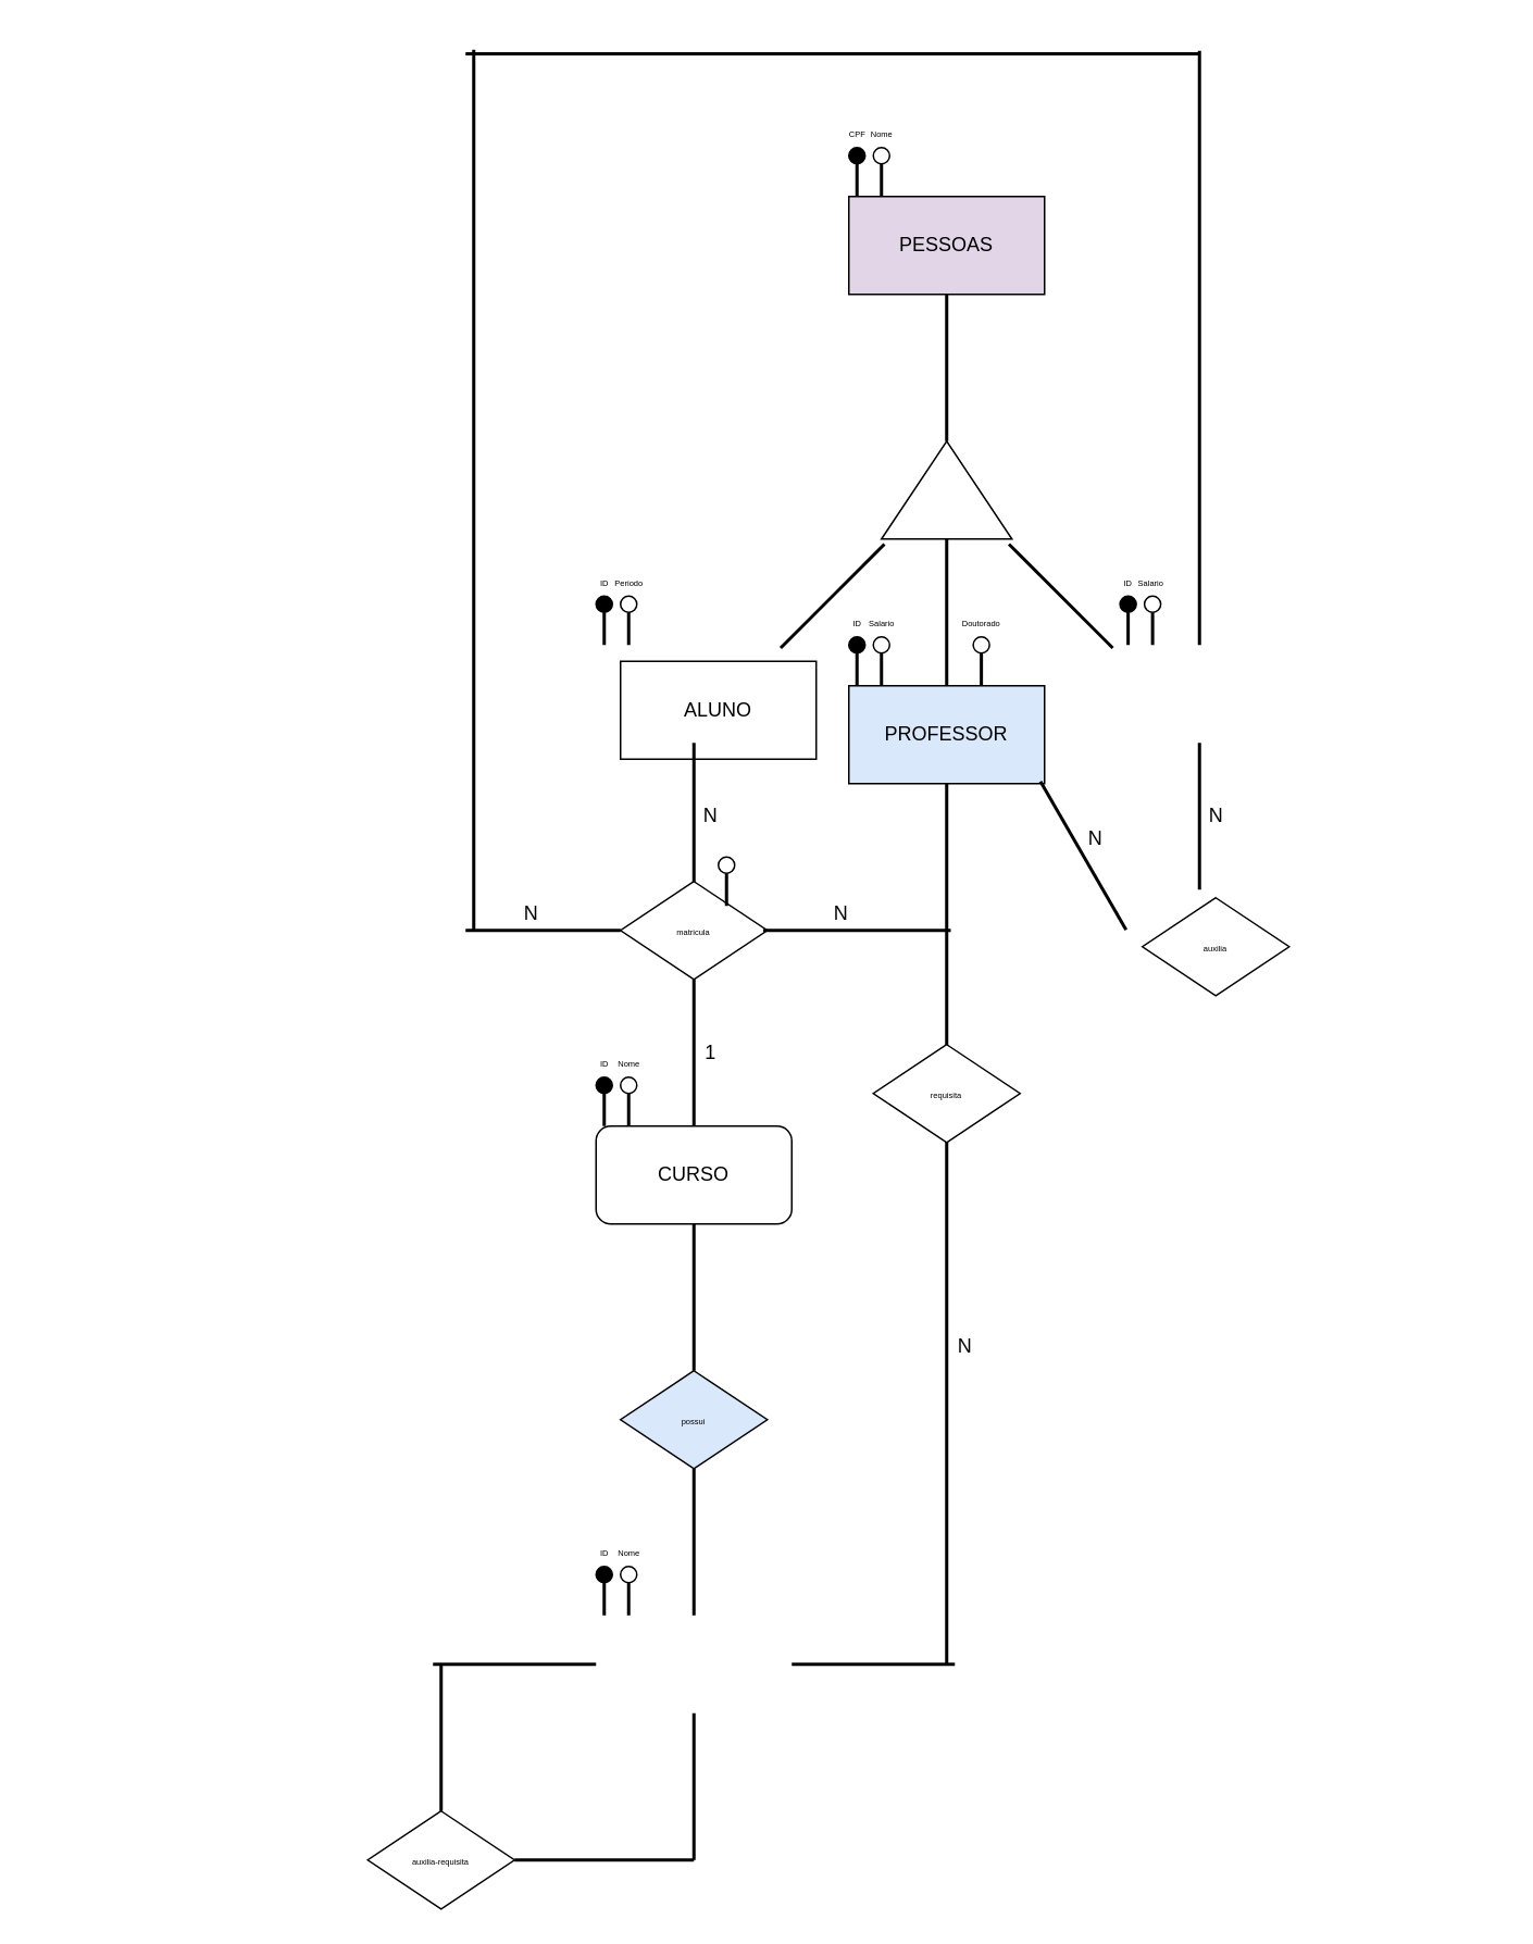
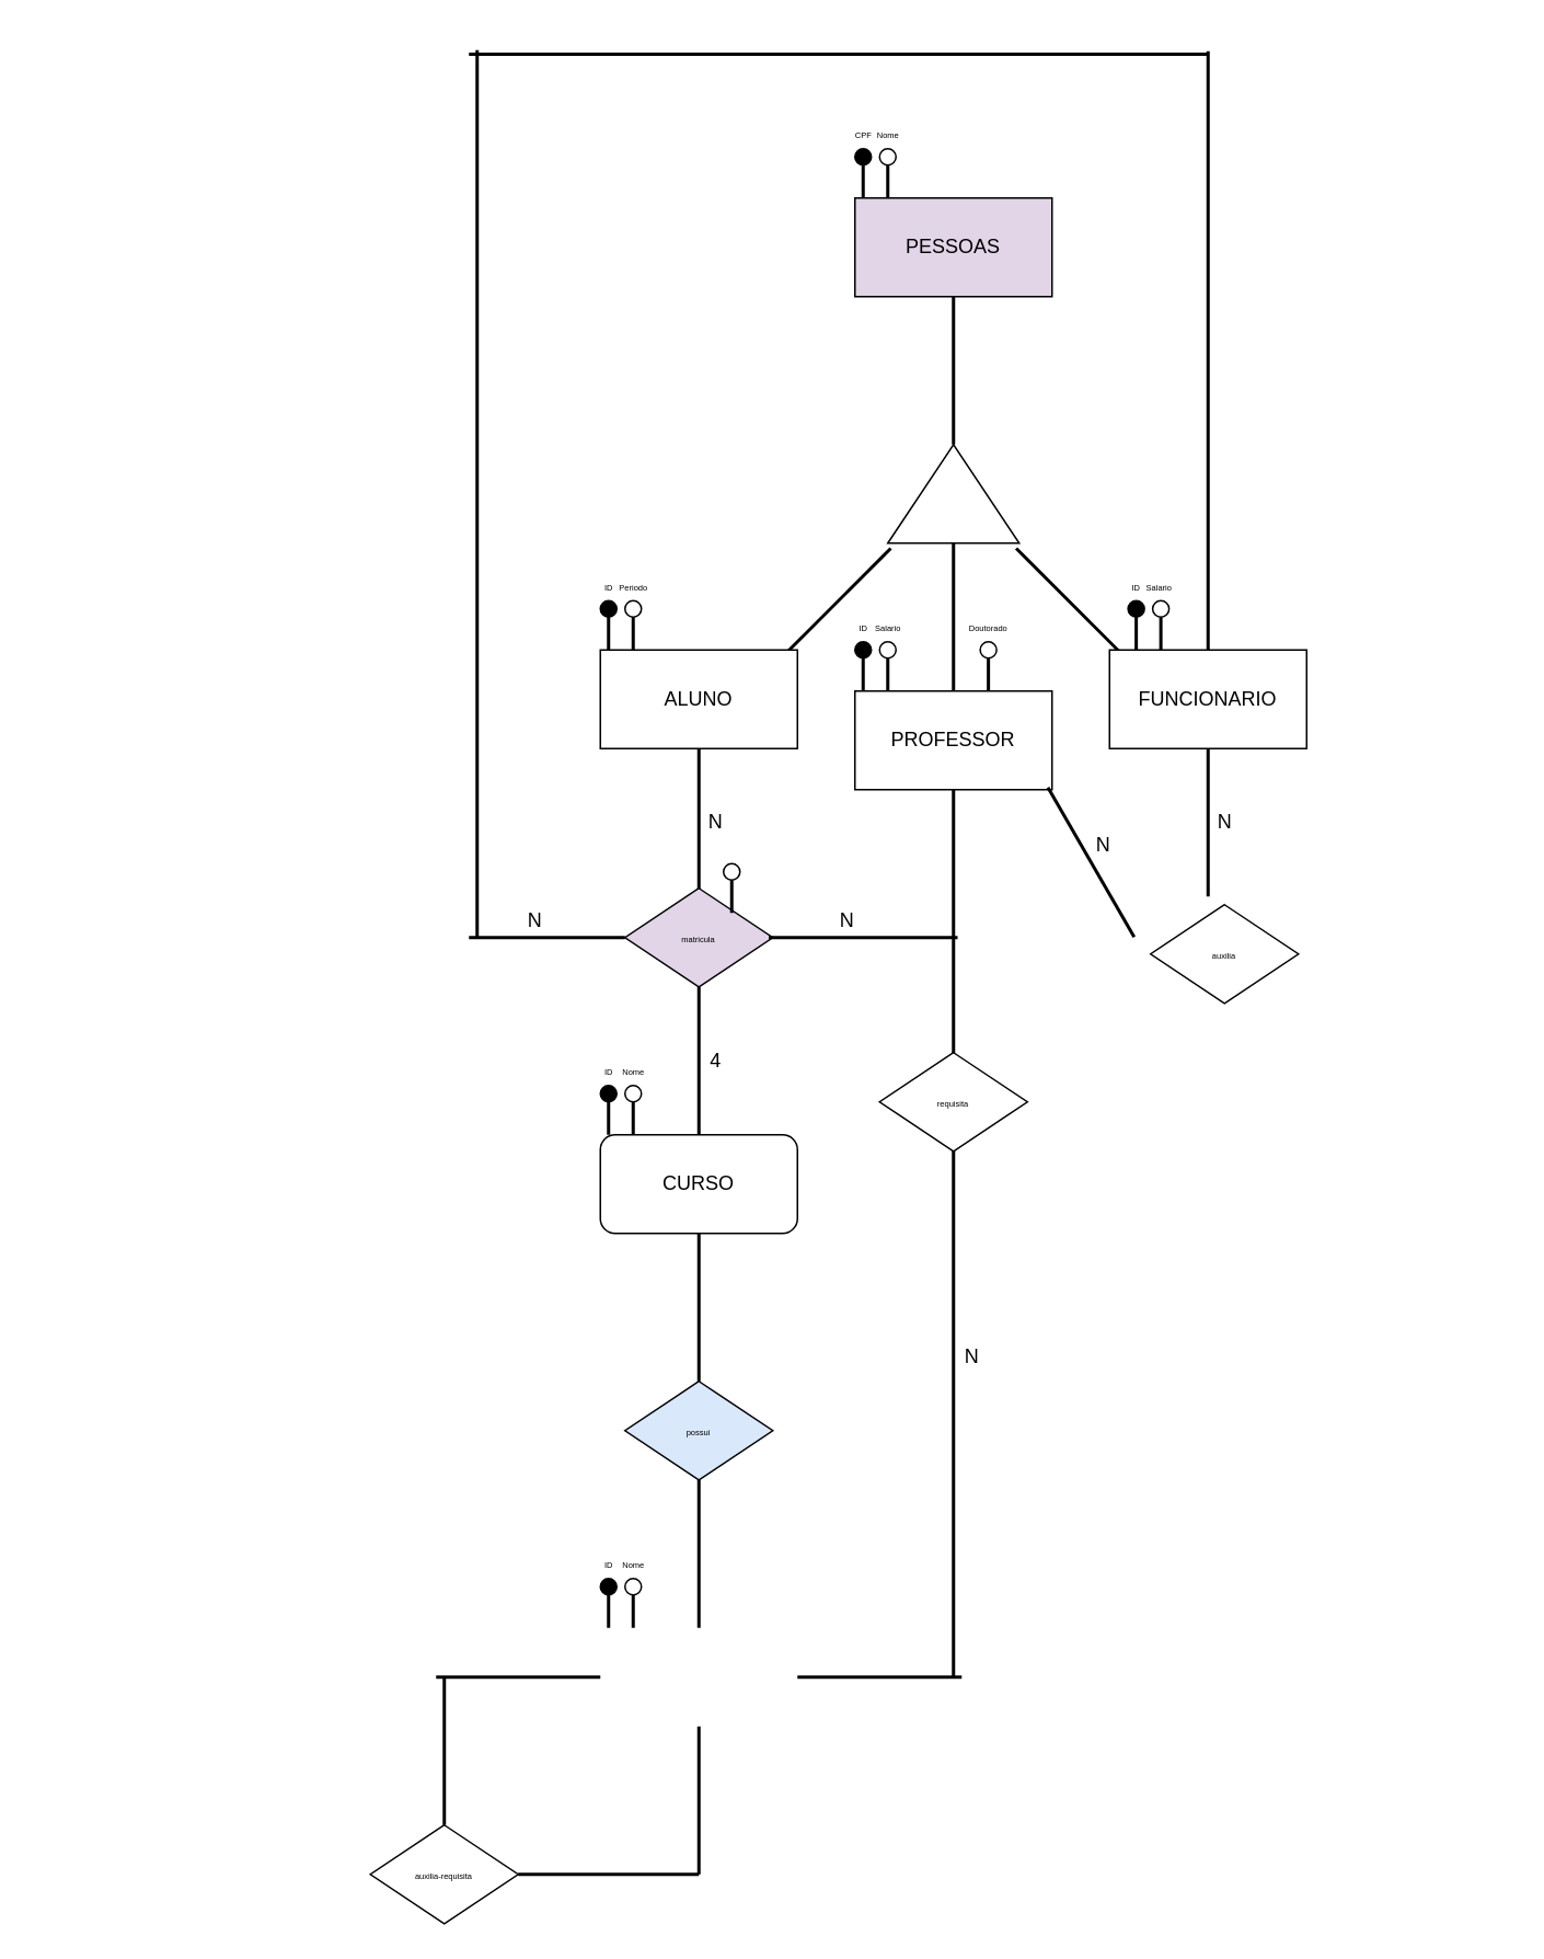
+ <mxCell id="15" value="FUNCIONARIO" style="rounded=0;whiteSpace=wrap;html=1;" vertex="1" parent="1"><mxGeometry x="675" y="395" width="120" height="60" as="geometry" /></mxCell>
- <mxCell id="14" value="ALUNO" style="rounded=0;whiteSpace=wrap;html=1;" vertex="1" parent="1"><mxGeometry x="380" y="405" width="120" height="60" as="geometry" /></mxCell>
+ <mxCell id="14" value="ALUNO" style="rounded=0;whiteSpace=wrap;html=1;" vertex="1" parent="1"><mxGeometry x="365" y="395" width="120" height="60" as="geometry" /></mxCell>
- <mxCell id="16" value="PROFESSOR" style="rounded=0;whiteSpace=wrap;html=1;fillColor=#dae8fc;" vertex="1" parent="1"><mxGeometry x="520" y="420" width="120" height="60" as="geometry" /></mxCell>
+ <mxCell id="16" value="PROFESSOR" style="rounded=0;whiteSpace=wrap;html=1;" vertex="1" parent="1"><mxGeometry x="520" y="420" width="120" height="60" as="geometry" /></mxCell>
- <mxCell id="19" value="matricula" style="rhombus;whiteSpace=wrap;html=1;fontSize=5;fillColor=#FFFFFF;" vertex="1" parent="1"><mxGeometry x="380" y="540" width="90" height="60" as="geometry" /></mxCell>
+ <mxCell id="19" value="matricula" style="rhombus;whiteSpace=wrap;html=1;fontSize=5;fillColor=#e1d5e7;" vertex="1" parent="1"><mxGeometry x="380" y="540" width="90" height="60" as="geometry" /></mxCell>
- <mxCell id="77" value="&lt;font style=&quot;font-size: 12px&quot;&gt;1&lt;/font&gt;" style="text;html=1;align=center;verticalAlign=middle;resizable=0;points=[];autosize=1;strokeColor=none;fillColor=none;fontSize=5;strokeWidth=2;" vertex="1" parent="1"><mxGeometry x="425" y="640" width="20" height="10" as="geometry" /></mxCell>
+ <mxCell id="77" value="&lt;font style=&quot;font-size: 12px&quot;&gt;4&lt;/font&gt;" style="text;html=1;align=center;verticalAlign=middle;resizable=0;points=[];autosize=1;strokeColor=none;fillColor=none;fontSize=5;strokeWidth=2;" vertex="1" parent="1"><mxGeometry x="425" y="640" width="20" height="10" as="geometry" /></mxCell>
